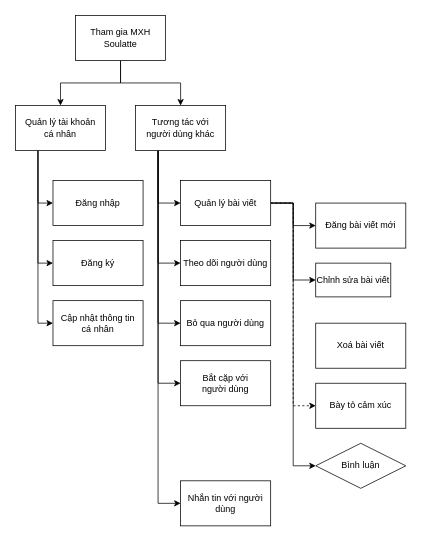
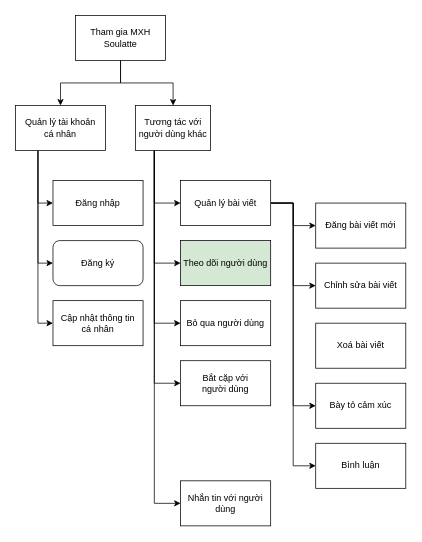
- <mxCell id="14" value="Tương tác với&lt;br&gt;người dùng khác" style="rounded=0;whiteSpace=wrap;html=1;" parent="1" vertex="1"><mxGeometry x="180" y="140" width="120" height="60" as="geometry" /></mxCell>
+ <mxCell id="14" value="Tương tác với&lt;br&gt;người dùng khác" style="rounded=0;whiteSpace=wrap;html=1;" parent="1" vertex="1"><mxGeometry x="180" y="140" width="100" height="60" as="geometry" /></mxCell>
- <mxCell id="16" value="Đăng ký" style="rounded=0;whiteSpace=wrap;html=1;" parent="1" vertex="1"><mxGeometry x="70" y="320" width="120" height="60" as="geometry" /></mxCell>
+ <mxCell id="16" value="Đăng ký" style="whiteSpace=wrap;html=1;rounded=1;" parent="1" vertex="1"><mxGeometry x="70" y="320" width="120" height="60" as="geometry" /></mxCell>
- <mxCell id="23" value="Theo dõi người dùng" style="rounded=0;whiteSpace=wrap;html=1;" parent="1" vertex="1"><mxGeometry x="240" y="320" width="120" height="60" as="geometry" /></mxCell>
+ <mxCell id="23" value="Theo dõi người dùng" style="rounded=0;whiteSpace=wrap;html=1;fillColor=#d5e8d4;" parent="1" vertex="1"><mxGeometry x="240" y="320" width="120" height="60" as="geometry" /></mxCell>
- <mxCell id="28" value="Chỉnh sửa bài viết" style="rounded=0;whiteSpace=wrap;html=1;" parent="1" vertex="1"><mxGeometry x="420" y="350" width="100" height="45" as="geometry" /></mxCell>
+ <mxCell id="28" value="Chỉnh sửa bài viết" style="rounded=0;whiteSpace=wrap;html=1;" parent="1" vertex="1"><mxGeometry x="420" y="350" width="120" height="60" as="geometry" /></mxCell>
- <mxCell id="20" style="edgeStyle=orthogonalEdgeStyle;rounded=0;orthogonalLoop=1;jettySize=auto;html=1;exitX=1;exitY=0.5;exitDx=0;exitDy=0;entryX=0;entryY=0.5;entryDx=0;entryDy=0;dashed=1;" parent="1" source="22" target="30" edge="1"><mxGeometry relative="1" as="geometry" /></mxCell>
+ <mxCell id="20" style="edgeStyle=orthogonalEdgeStyle;rounded=0;orthogonalLoop=1;jettySize=auto;html=1;exitX=1;exitY=0.5;exitDx=0;exitDy=0;entryX=0;entryY=0.5;entryDx=0;entryDy=0;" parent="1" source="22" target="30" edge="1"><mxGeometry relative="1" as="geometry" /></mxCell>
- <mxCell id="31" value="Bình luận" style="rhombus;whiteSpace=wrap;html=1;" parent="1" vertex="1"><mxGeometry x="420" y="590" width="120" height="60" as="geometry" /></mxCell>
+ <mxCell id="31" value="Bình luận" style="rounded=0;whiteSpace=wrap;html=1;" parent="1" vertex="1"><mxGeometry x="420" y="590" width="120" height="60" as="geometry" /></mxCell>
